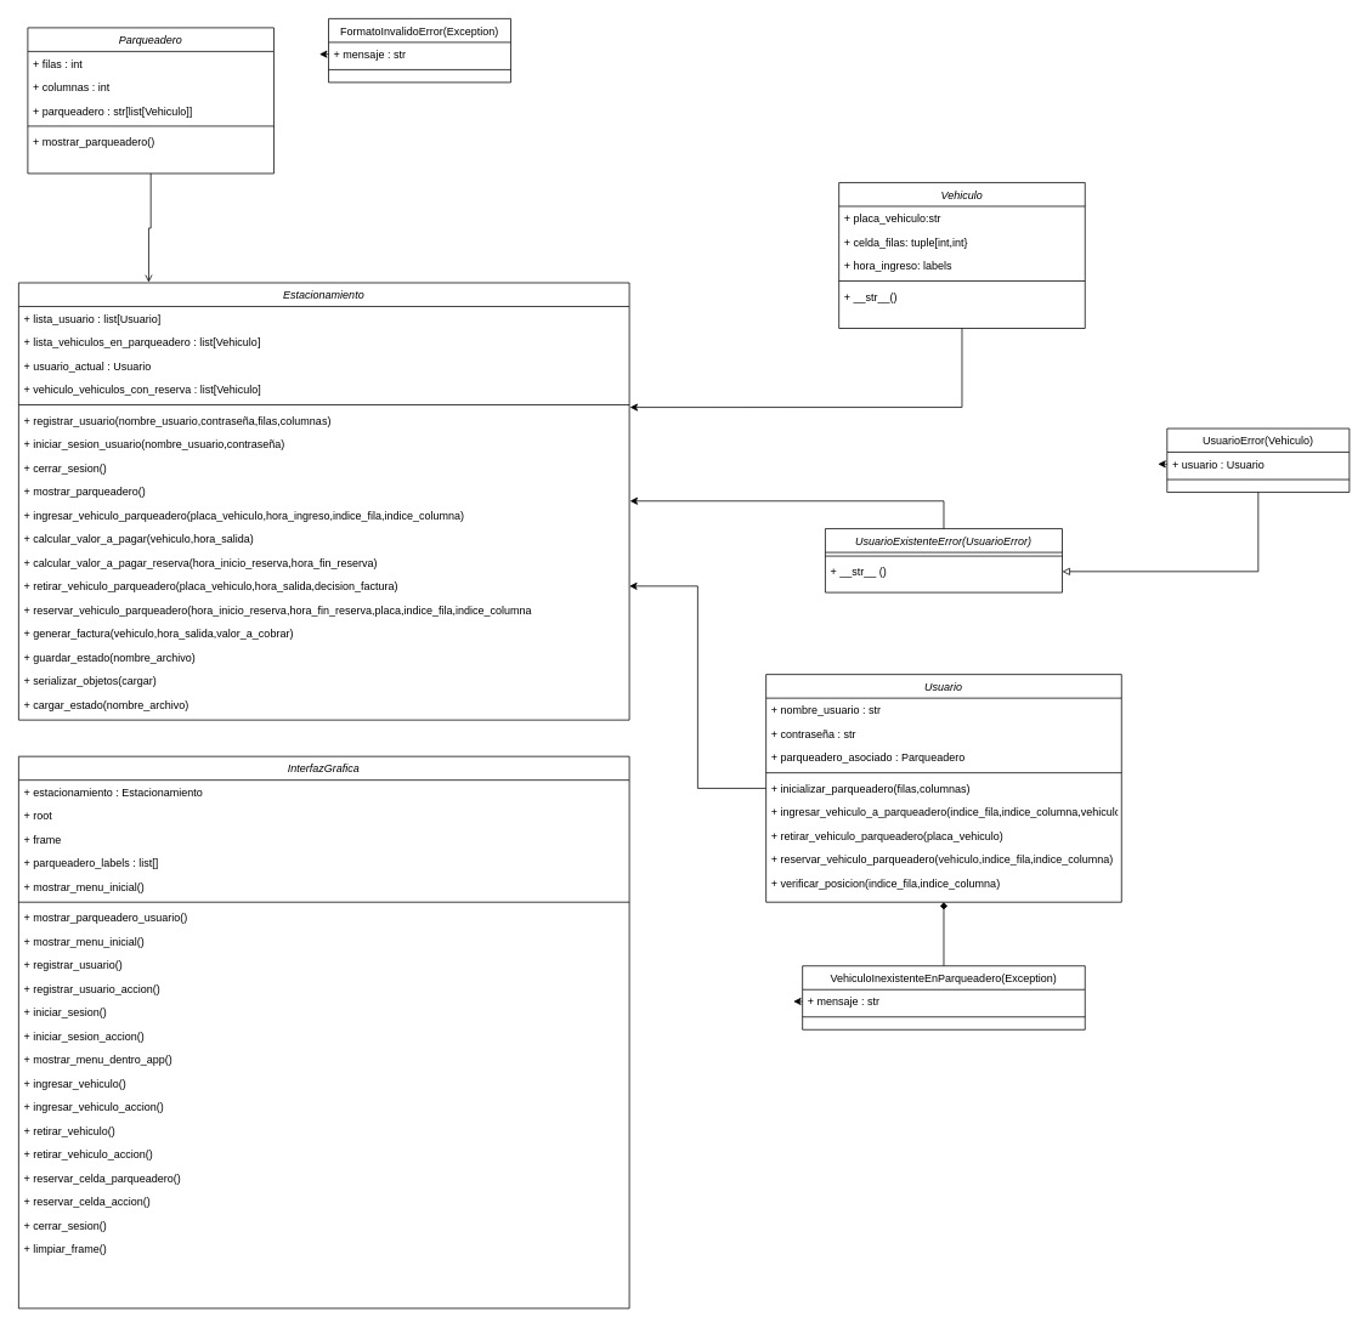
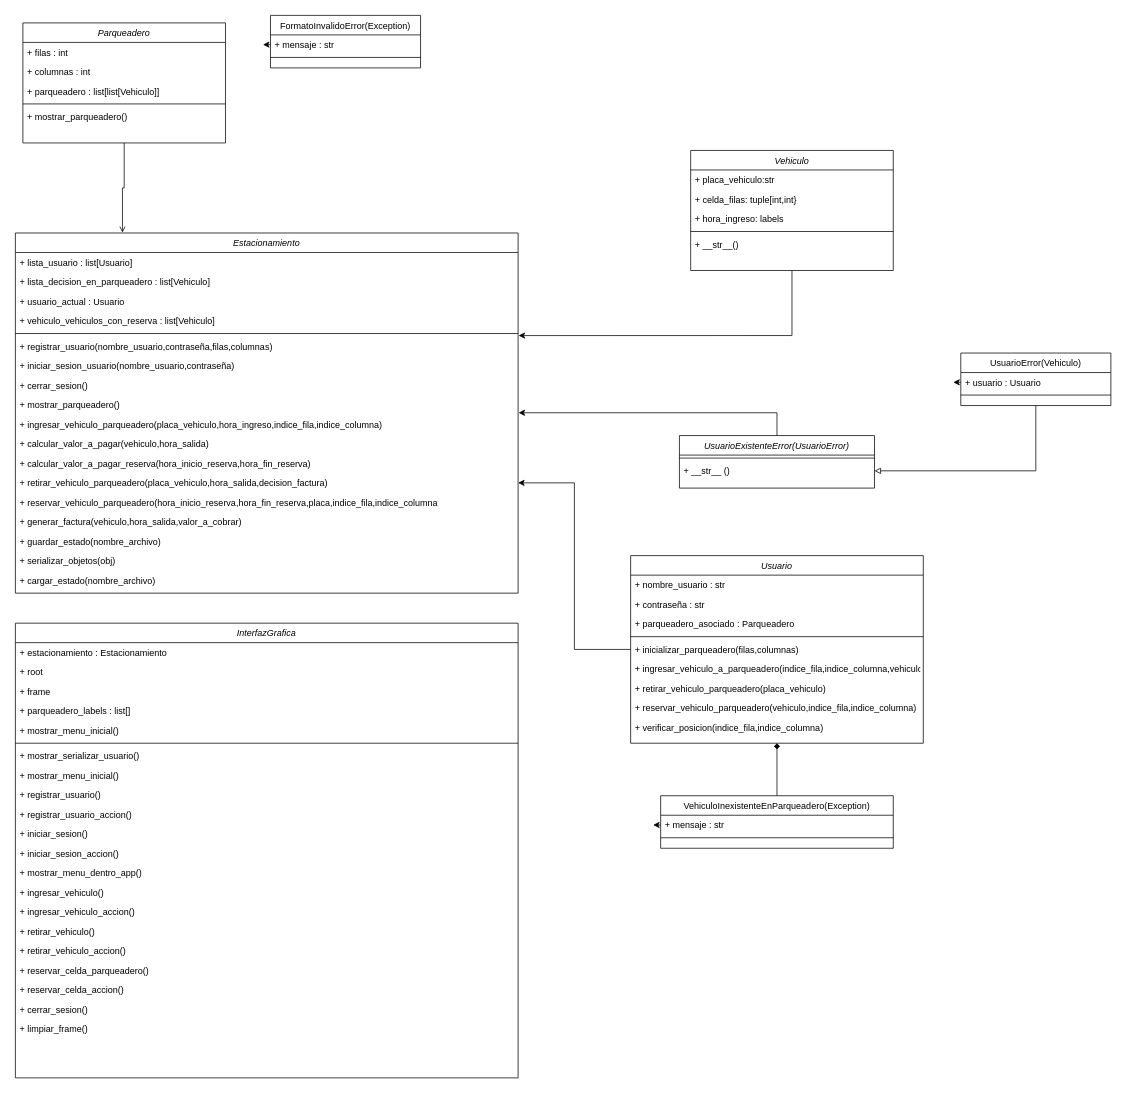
- <mxCell id="28" value="+ parqueadero : str[list[Vehiculo]]" style="text;align=left;verticalAlign=top;spacingLeft=4;spacingRight=4;overflow=hidden;rotatable=0;points=[[0,0.5],[1,0.5]];portConstraint=eastwest;rounded=0;shadow=0;html=0;" vertex="1" parent="25"><mxGeometry y="78" width="270" height="26" as="geometry" /></mxCell>
+ <mxCell id="28" value="+ parqueadero : list[list[Vehiculo]]" style="text;align=left;verticalAlign=top;spacingLeft=4;spacingRight=4;overflow=hidden;rotatable=0;points=[[0,0.5],[1,0.5]];portConstraint=eastwest;rounded=0;shadow=0;html=0;" vertex="1" parent="25"><mxGeometry y="78" width="270" height="26" as="geometry" /></mxCell>
- <mxCell id="4" value="+ lista_vehiculos_en_parqueadero : list[Vehiculo]" style="text;align=left;verticalAlign=top;spacingLeft=4;spacingRight=4;overflow=hidden;rotatable=0;points=[[0,0.5],[1,0.5]];portConstraint=eastwest;rounded=0;shadow=0;html=0;" parent="2" vertex="1"><mxGeometry y="52" width="670" height="26" as="geometry" /></mxCell>
+ <mxCell id="4" value="+ lista_decision_en_parqueadero : list[Vehiculo]" style="text;align=left;verticalAlign=top;spacingLeft=4;spacingRight=4;overflow=hidden;rotatable=0;points=[[0,0.5],[1,0.5]];portConstraint=eastwest;rounded=0;shadow=0;html=0;" parent="2" vertex="1"><mxGeometry y="52" width="670" height="26" as="geometry" /></mxCell>
- <mxCell id="19" value="+ serializar_objetos(cargar)" style="text;align=left;verticalAlign=top;spacingLeft=4;spacingRight=4;overflow=hidden;rotatable=0;points=[[0,0.5],[1,0.5]];portConstraint=eastwest;" vertex="1" parent="2"><mxGeometry y="424" width="670" height="26" as="geometry" /></mxCell>
+ <mxCell id="19" value="+ serializar_objetos(obj)" style="text;align=left;verticalAlign=top;spacingLeft=4;spacingRight=4;overflow=hidden;rotatable=0;points=[[0,0.5],[1,0.5]];portConstraint=eastwest;" vertex="1" parent="2"><mxGeometry y="424" width="670" height="26" as="geometry" /></mxCell>
- <mxCell id="62" value="+ mostrar_parqueadero_usuario()" style="text;align=left;verticalAlign=top;spacingLeft=4;spacingRight=4;overflow=hidden;rotatable=0;points=[[0,0.5],[1,0.5]];portConstraint=eastwest;" vertex="1" parent="55"><mxGeometry y="164" width="670" height="26" as="geometry" /></mxCell>
+ <mxCell id="62" value="+ mostrar_serializar_usuario()" style="text;align=left;verticalAlign=top;spacingLeft=4;spacingRight=4;overflow=hidden;rotatable=0;points=[[0,0.5],[1,0.5]];portConstraint=eastwest;" vertex="1" parent="55"><mxGeometry y="164" width="670" height="26" as="geometry" /></mxCell>
